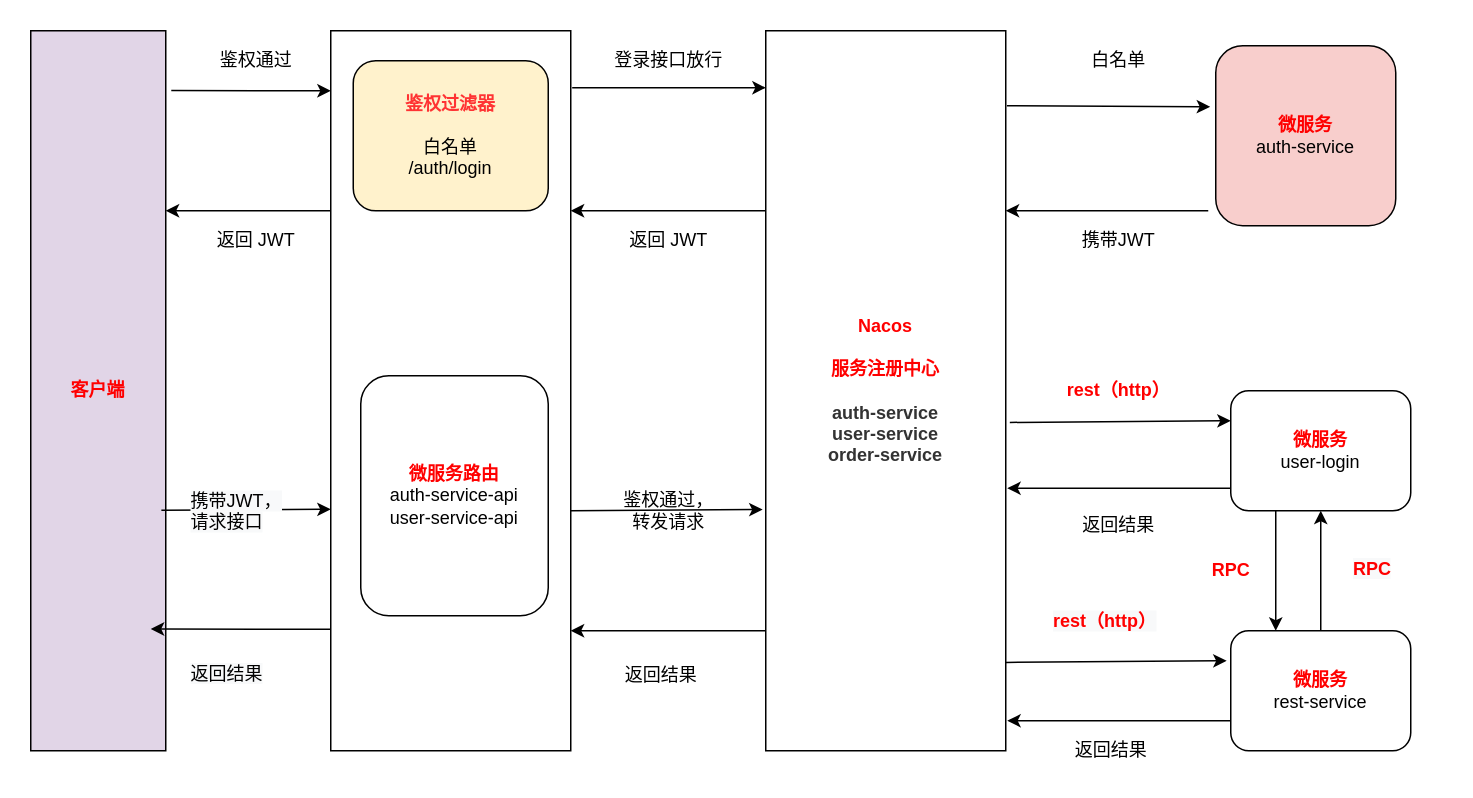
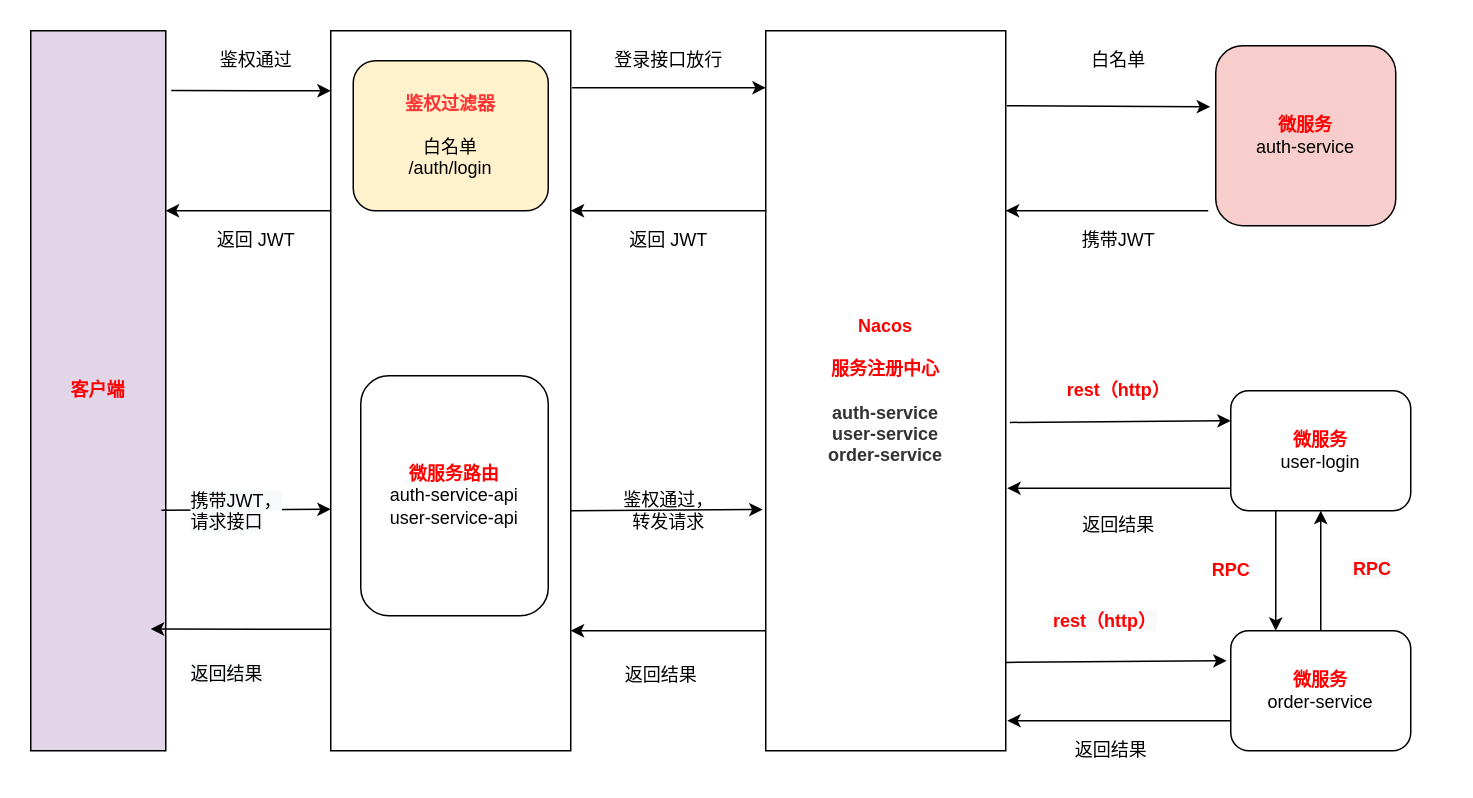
- <mxCell id="22" value="&lt;b style=&quot;color: rgb(255 , 0 , 0)&quot;&gt;微服务&lt;/b&gt;&lt;br&gt;rest-service" style="rounded=1;whiteSpace=wrap;html=1;" vertex="1" parent="1"><mxGeometry x="820" y="420" width="120" height="80" as="geometry" /></mxCell>
+ <mxCell id="22" value="&lt;b style=&quot;color: rgb(255 , 0 , 0)&quot;&gt;微服务&lt;/b&gt;&lt;br&gt;order-service" style="rounded=1;whiteSpace=wrap;html=1;" vertex="1" parent="1"><mxGeometry x="820" y="420" width="120" height="80" as="geometry" /></mxCell>
